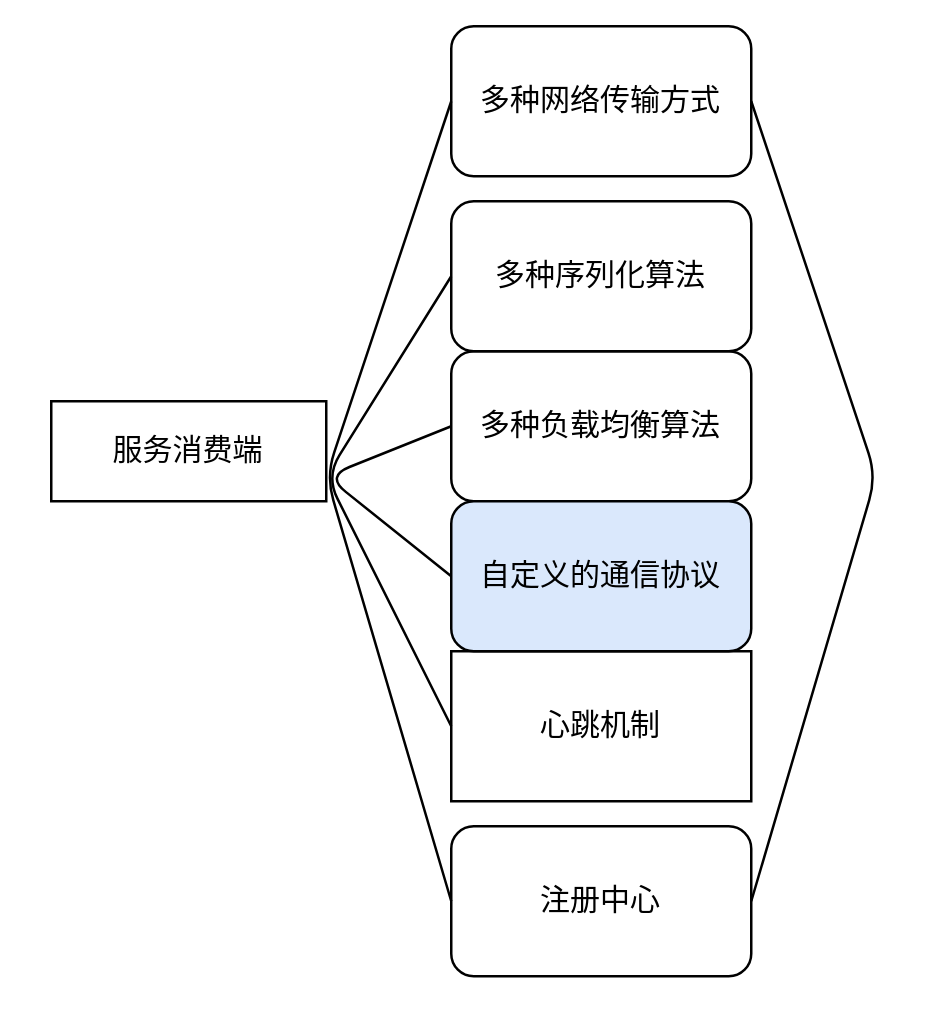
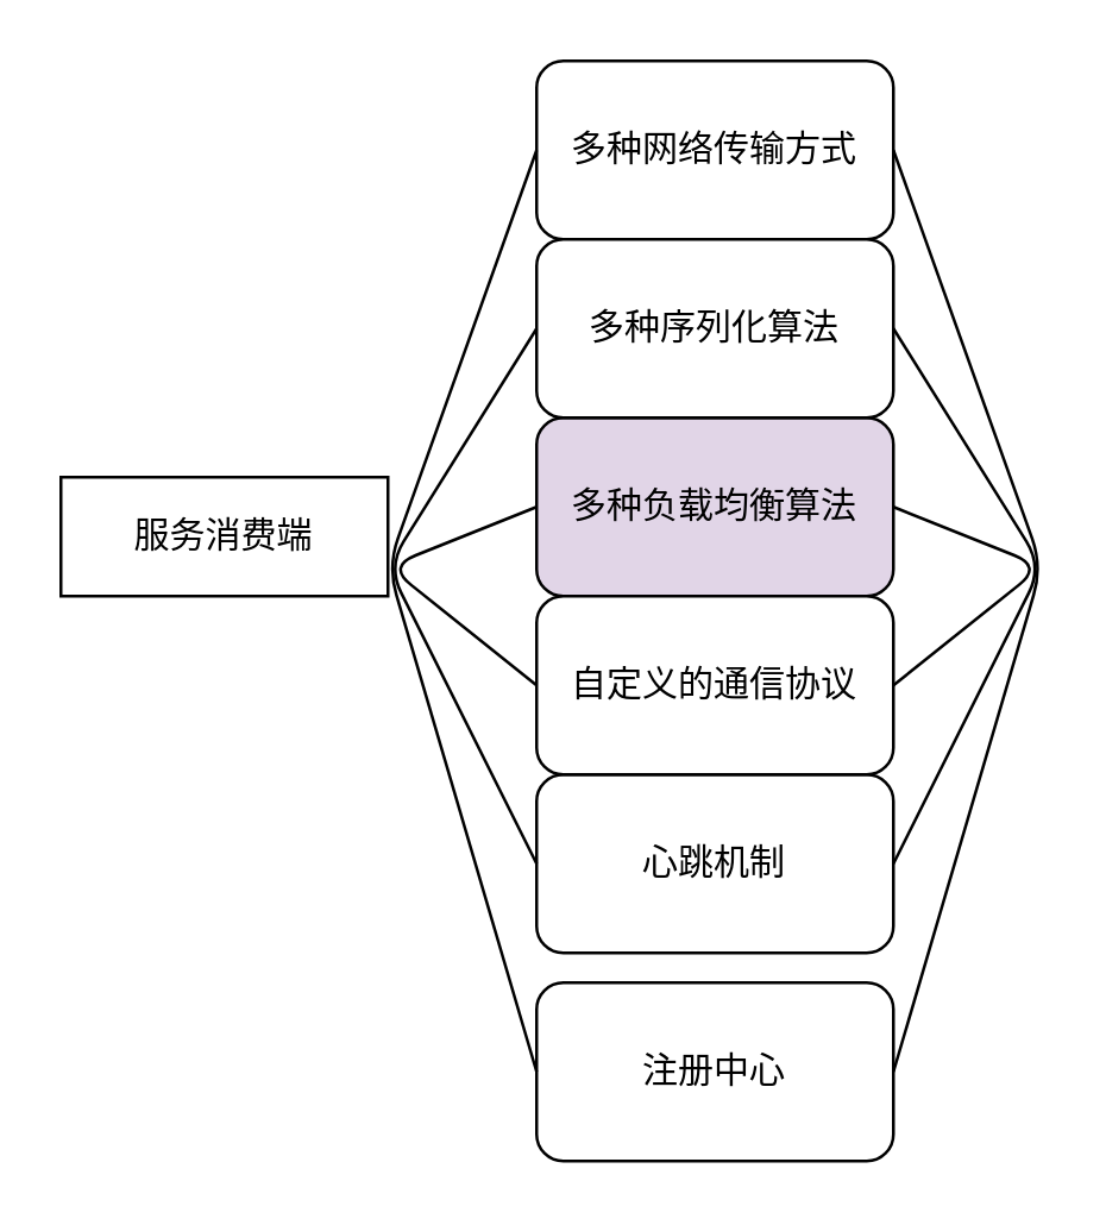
- <mxCell id="3" value="&lt;span&gt;多种网络传输方式&lt;/span&gt;" style="rounded=1;whiteSpace=wrap;html=1;" vertex="1" parent="1"><mxGeometry x="180" y="10" width="120" height="60" as="geometry" /></mxCell>
+ <mxCell id="3" value="&lt;span&gt;多种网络传输方式&lt;/span&gt;" style="rounded=1;whiteSpace=wrap;html=1;" vertex="1" parent="1"><mxGeometry x="180" y="20" width="120" height="60" as="geometry" /></mxCell>
- <mxCell id="6" value="&lt;p&gt;&lt;span&gt;多种负载均衡算法&lt;/span&gt;&lt;/p&gt;" style="rounded=1;whiteSpace=wrap;html=1;" vertex="1" parent="1"><mxGeometry x="180" y="140" width="120" height="60" as="geometry" /></mxCell>
+ <mxCell id="6" value="&lt;p&gt;&lt;span&gt;多种负载均衡算法&lt;/span&gt;&lt;/p&gt;" style="rounded=1;whiteSpace=wrap;html=1;fillColor=#e1d5e7;" vertex="1" parent="1"><mxGeometry x="180" y="140" width="120" height="60" as="geometry" /></mxCell>
+ <mxCell id="14" value="" style="endArrow=none;html=1;entryX=1;entryY=0.5;entryDx=0;entryDy=0;exitX=1;exitY=0.5;exitDx=0;exitDy=0;" edge="1" parent="1" source="8" target="6"><mxGeometry width="50" height="50" relative="1" as="geometry"><mxPoint x="230" y="280" as="sourcePoint" /><mxPoint x="280" y="230" as="targetPoint" /><Array as="points"><mxPoint x="350" y="190" /></Array></mxGeometry></mxCell>
- <mxCell id="8" value="&lt;span&gt;自定义的通信协议&lt;/span&gt;" style="rounded=1;whiteSpace=wrap;html=1;fillColor=#dae8fc;" vertex="1" parent="1"><mxGeometry x="180" y="200" width="120" height="60" as="geometry" /></mxCell>
+ <mxCell id="8" value="&lt;span&gt;自定义的通信协议&lt;/span&gt;" style="rounded=1;whiteSpace=wrap;html=1;" vertex="1" parent="1"><mxGeometry x="180" y="200" width="120" height="60" as="geometry" /></mxCell>
+ <mxCell id="13" value="" style="endArrow=none;html=1;entryX=1;entryY=0.5;entryDx=0;entryDy=0;exitX=1;exitY=0.5;exitDx=0;exitDy=0;" edge="1" parent="1" source="4" target="7"><mxGeometry width="50" height="50" relative="1" as="geometry"><mxPoint x="300" y="240" as="sourcePoint" /><mxPoint x="350" y="190" as="targetPoint" /><Array as="points"><mxPoint x="350" y="190" /></Array></mxGeometry></mxCell>
- <mxCell id="4" value="&lt;span&gt;心跳机制&lt;/span&gt;" style="whiteSpace=wrap;html=1;rounded=0;" vertex="1" parent="1"><mxGeometry x="180" y="260" width="120" height="60" as="geometry" /></mxCell>
+ <mxCell id="4" value="&lt;span&gt;心跳机制&lt;/span&gt;" style="rounded=1;whiteSpace=wrap;html=1;" vertex="1" parent="1"><mxGeometry x="180" y="260" width="120" height="60" as="geometry" /></mxCell>
